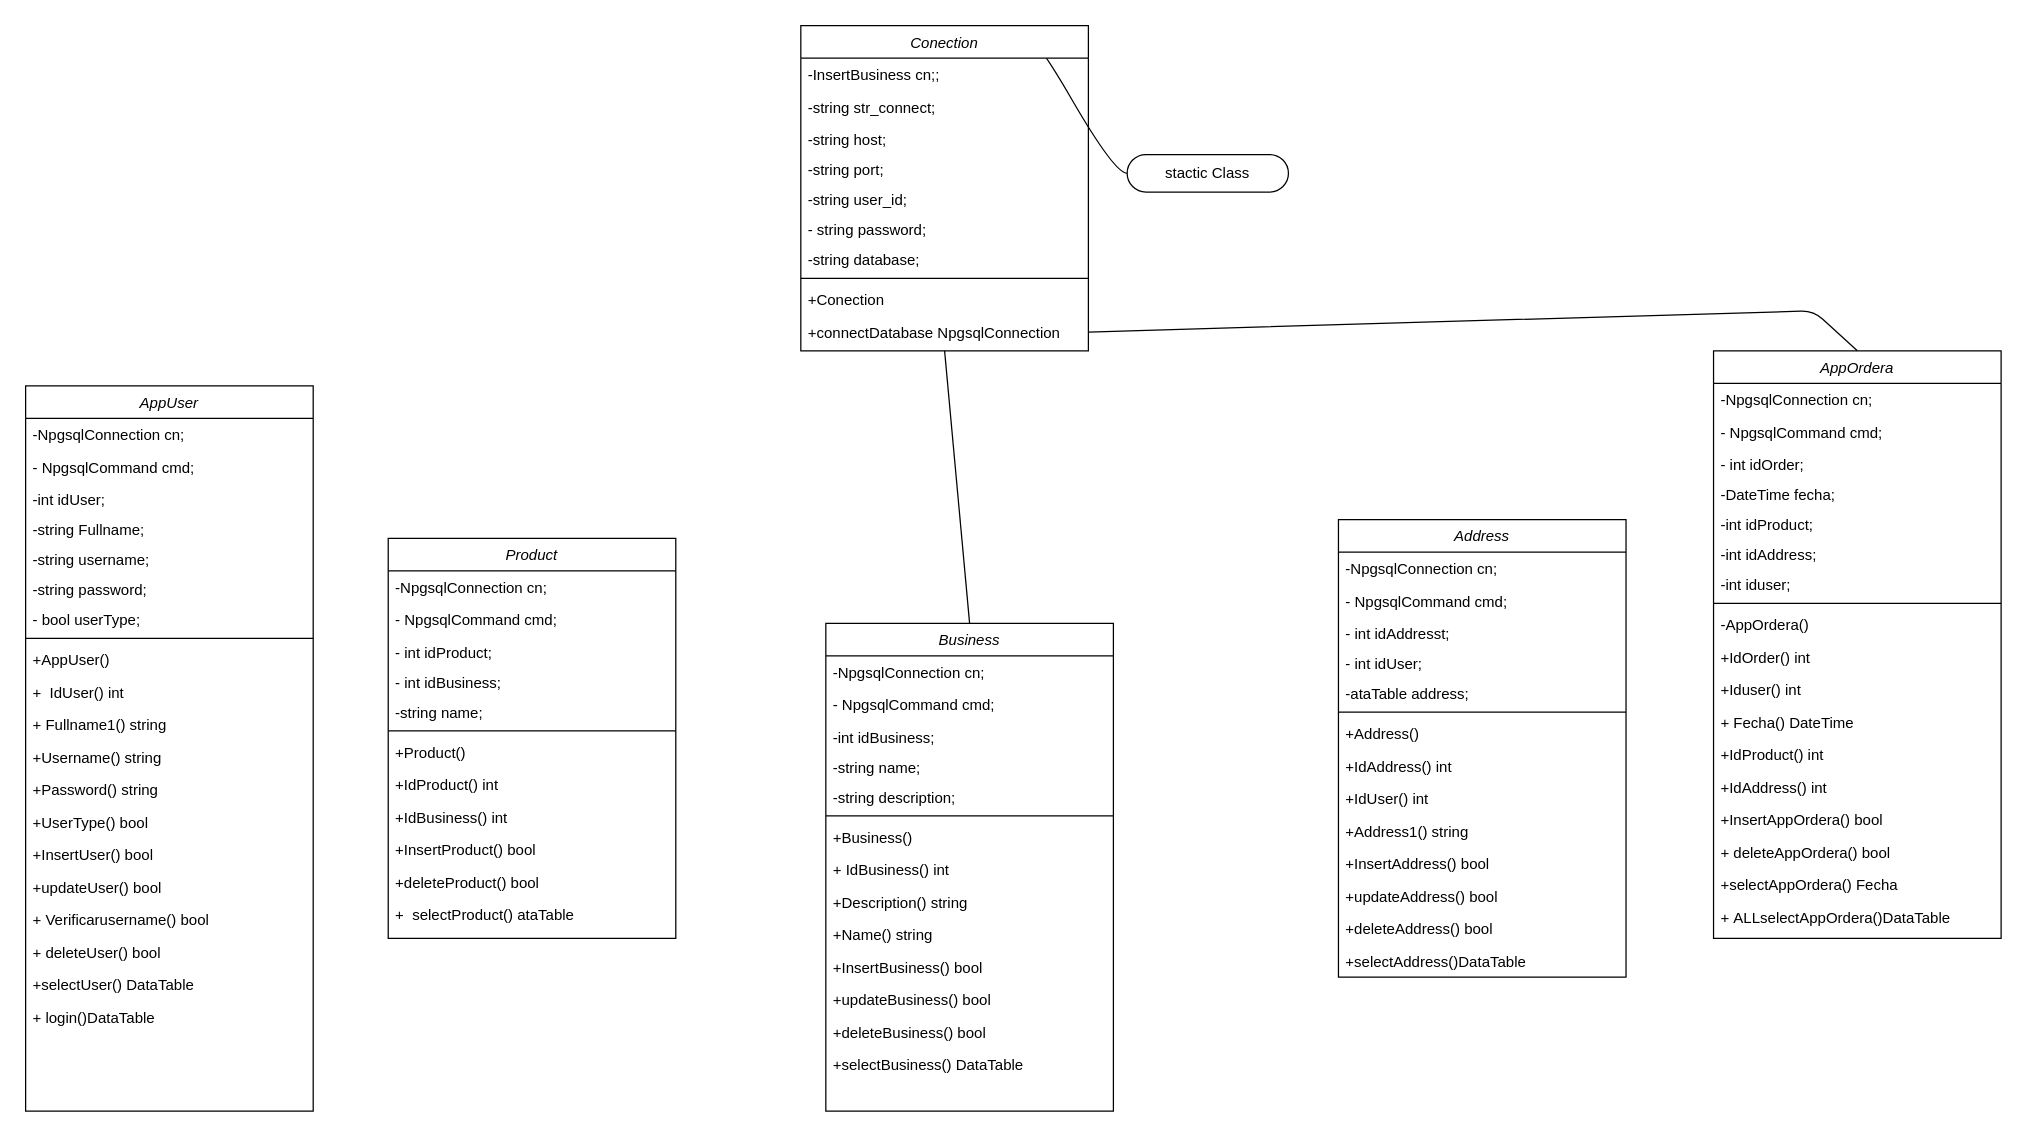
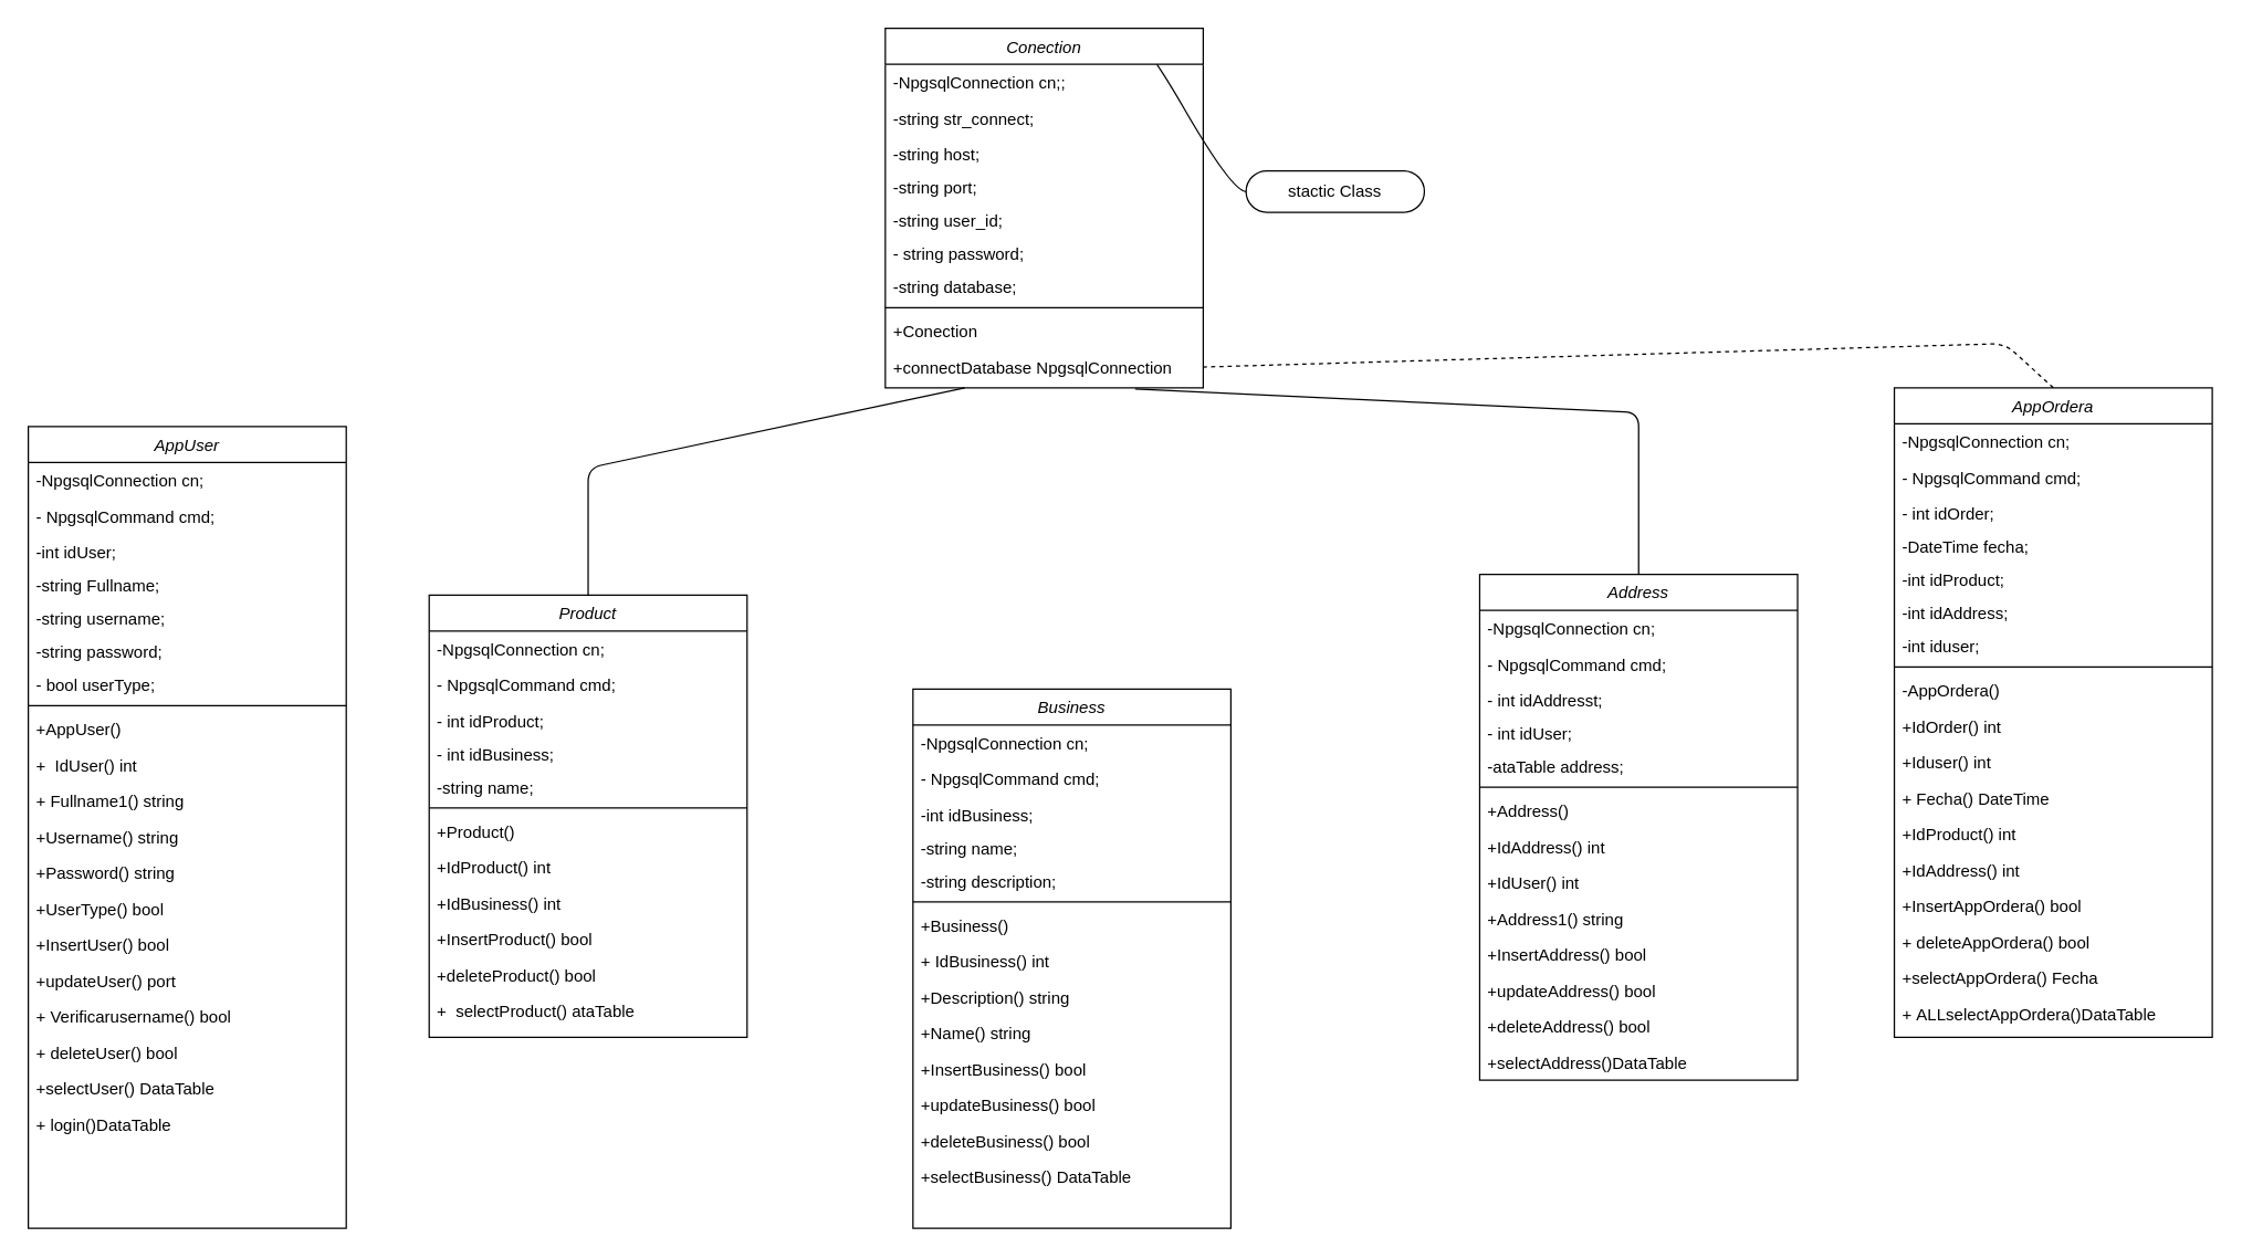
- <mxCell id="26" value="-InsertBusiness cn;;" style="text;align=left;verticalAlign=top;spacingLeft=4;spacingRight=4;overflow=hidden;rotatable=0;points=[[0,0.5],[1,0.5]];portConstraint=eastwest;rounded=0;shadow=0;html=0;" parent="25" vertex="1"><mxGeometry y="26" width="230" height="26" as="geometry" /></mxCell>
+ <mxCell id="26" value="-NpgsqlConnection cn;;" style="text;align=left;verticalAlign=top;spacingLeft=4;spacingRight=4;overflow=hidden;rotatable=0;points=[[0,0.5],[1,0.5]];portConstraint=eastwest;rounded=0;shadow=0;html=0;" parent="25" vertex="1"><mxGeometry y="26" width="230" height="26" as="geometry" /></mxCell>
- <mxCell id="101" value="" style="endArrow=none;html=1;entryX=1;entryY=0.5;entryDx=0;entryDy=0;exitX=0.5;exitY=0;exitDx=0;exitDy=0;" edge="1" parent="1" source="51" target="35"><mxGeometry width="50" height="50" relative="1" as="geometry"><mxPoint x="1410" y="238" as="sourcePoint" /><mxPoint x="910" y="338" as="targetPoint" /><Array as="points"><mxPoint x="1450" y="248" /></Array></mxGeometry></mxCell>
+ <mxCell id="101" value="" style="endArrow=none;html=1;entryX=1;entryY=0.5;entryDx=0;entryDy=0;exitX=0.5;exitY=0;exitDx=0;exitDy=0;dashed=1;" edge="1" parent="1" source="51" target="35"><mxGeometry width="50" height="50" relative="1" as="geometry"><mxPoint x="1410" y="238" as="sourcePoint" /><mxPoint x="910" y="338" as="targetPoint" /><Array as="points"><mxPoint x="1450" y="248" /></Array></mxGeometry></mxCell>
+ <mxCell id="100" value="" style="endArrow=none;html=1;entryX=0.786;entryY=1.109;entryDx=0;entryDy=0;entryPerimeter=0;exitX=0.5;exitY=0;exitDx=0;exitDy=0;" edge="1" parent="1" source="83" target="35"><mxGeometry width="50" height="50" relative="1" as="geometry"><mxPoint x="860" y="558" as="sourcePoint" /><mxPoint x="910" y="508" as="targetPoint" /><Array as="points"><mxPoint x="1185" y="298" /></Array></mxGeometry></mxCell>
+ <mxCell id="98" value="" style="endArrow=none;html=1;exitX=0.5;exitY=0;exitDx=0;exitDy=0;entryX=0.25;entryY=1;entryDx=0;entryDy=0;" edge="1" parent="1" source="70" target="25"><mxGeometry width="50" height="50" relative="1" as="geometry"><mxPoint x="510" y="308" as="sourcePoint" /><mxPoint x="560" y="258" as="targetPoint" /><Array as="points"><mxPoint x="425" y="338" /></Array></mxGeometry></mxCell>
- <mxCell id="99" value="" style="endArrow=none;html=1;exitX=0.5;exitY=0;exitDx=0;exitDy=0;entryX=0.5;entryY=1;entryDx=0;entryDy=0;" edge="1" parent="1" source="36" target="25"><mxGeometry width="50" height="50" relative="1" as="geometry"><mxPoint x="510" y="558" as="sourcePoint" /><mxPoint x="760" y="318" as="targetPoint" /></mxGeometry></mxCell>
- <mxCell id="20" value="+updateUser() bool " style="text;align=left;verticalAlign=top;spacingLeft=4;spacingRight=4;overflow=hidden;rotatable=0;points=[[0,0.5],[1,0.5]];portConstraint=eastwest;fontStyle=0" vertex="1" parent="4"><mxGeometry y="388" width="230" height="26" as="geometry" /></mxCell>
+ <mxCell id="20" value="+updateUser() port " style="text;align=left;verticalAlign=top;spacingLeft=4;spacingRight=4;overflow=hidden;rotatable=0;points=[[0,0.5],[1,0.5]];portConstraint=eastwest;fontStyle=0" vertex="1" parent="4"><mxGeometry y="388" width="230" height="26" as="geometry" /></mxCell>
